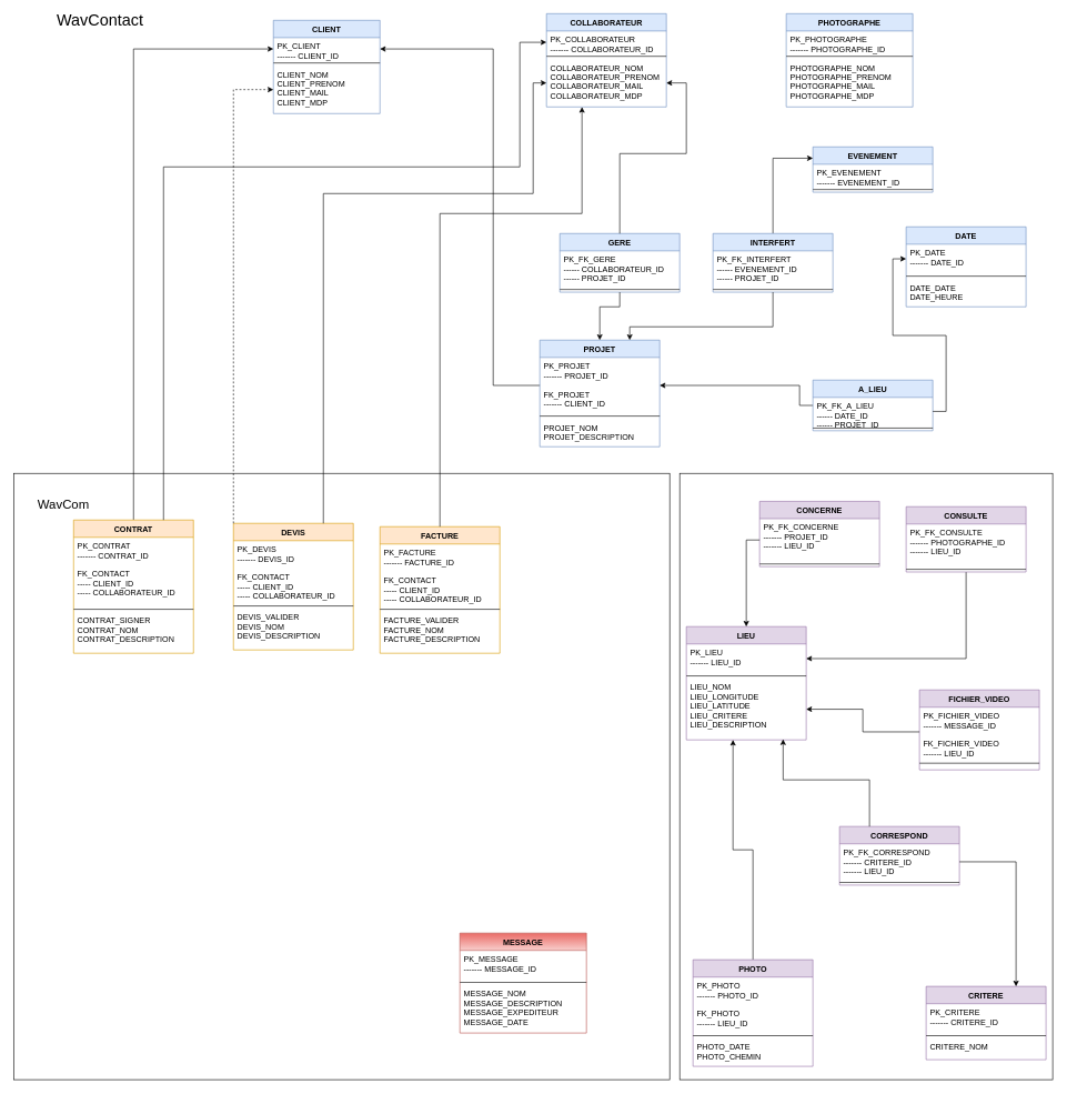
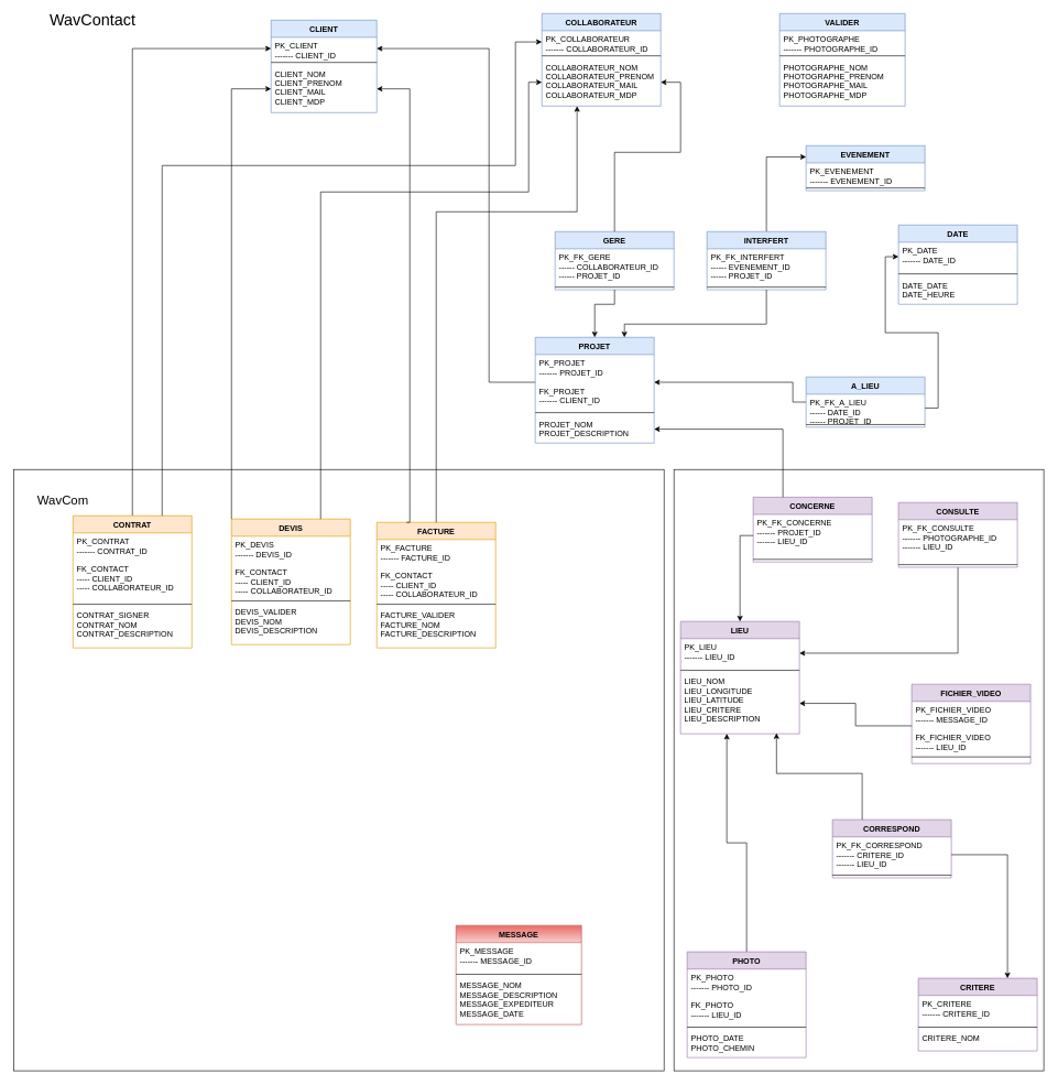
- <mxCell id="13" value="&lt;font style=&quot;font-size: 24px&quot;&gt;WavContact&lt;/font&gt;" style="text;html=1;strokeColor=none;fillColor=none;align=center;verticalAlign=middle;whiteSpace=wrap;rounded=0;shadow=0;fontColor=#000000;" parent="1" vertex="1"><mxGeometry x="60" y="20" width="180" height="20" as="geometry" /></mxCell>
+ <mxCell id="13" value="&lt;font style=&quot;font-size: 24px&quot;&gt;WavContact&lt;/font&gt;" style="text;html=1;strokeColor=none;fillColor=none;align=center;verticalAlign=middle;whiteSpace=wrap;rounded=0;shadow=0;fontColor=#000000;" parent="1" vertex="1"><mxGeometry x="50" y="20" width="180" height="20" as="geometry" /></mxCell>
- <mxCell id="60" value="PHOTOGRAPHE" style="swimlane;fontStyle=1;align=center;verticalAlign=top;childLayout=stackLayout;horizontal=1;startSize=26;horizontalStack=0;resizeParent=1;resizeParentMax=0;resizeLast=0;collapsible=1;marginBottom=0;fillColor=#dae8fc;strokeColor=#6c8ebf;" parent="1" vertex="1"><mxGeometry x="1180" y="20" width="190" height="140" as="geometry" /></mxCell>
+ <mxCell id="60" value="VALIDER" style="swimlane;fontStyle=1;align=center;verticalAlign=top;childLayout=stackLayout;horizontal=1;startSize=26;horizontalStack=0;resizeParent=1;resizeParentMax=0;resizeLast=0;collapsible=1;marginBottom=0;fillColor=#dae8fc;strokeColor=#6c8ebf;" parent="1" vertex="1"><mxGeometry x="1180" y="20" width="190" height="140" as="geometry" /></mxCell>
+ <mxCell id="94" value="" style="edgeStyle=orthogonalEdgeStyle;rounded=0;orthogonalLoop=1;jettySize=auto;html=1;fontColor=#9933FF;exitX=0.25;exitY=0;exitDx=0;exitDy=0;entryX=1;entryY=0.5;entryDx=0;entryDy=0;" parent="1" source="53" target="7" edge="1"><mxGeometry relative="1" as="geometry"><mxPoint x="685" y="1010" as="sourcePoint" /><mxPoint x="610" y="120" as="targetPoint" /><Array as="points"><mxPoint x="620" y="790" /><mxPoint x="620" y="134" /></Array></mxGeometry></mxCell>
- <mxCell id="93" value="" style="edgeStyle=orthogonalEdgeStyle;rounded=0;orthogonalLoop=1;jettySize=auto;html=1;fontColor=#9933FF;entryX=0;entryY=0.5;entryDx=0;entryDy=0;exitX=0;exitY=0;exitDx=0;exitDy=0;dashed=1;" parent="1" source="49" target="7" edge="1"><mxGeometry relative="1" as="geometry"><mxPoint x="570" y="790" as="sourcePoint" /><mxPoint x="720" y="153" as="targetPoint" /><Array as="points"><mxPoint x="350" y="134" /></Array></mxGeometry></mxCell>
+ <mxCell id="93" value="" style="edgeStyle=orthogonalEdgeStyle;rounded=0;orthogonalLoop=1;jettySize=auto;html=1;fontColor=#9933FF;entryX=0;entryY=0.5;entryDx=0;entryDy=0;exitX=0;exitY=0;exitDx=0;exitDy=0;" parent="1" source="49" target="7" edge="1"><mxGeometry relative="1" as="geometry"><mxPoint x="570" y="790" as="sourcePoint" /><mxPoint x="720" y="153" as="targetPoint" /><Array as="points"><mxPoint x="350" y="134" /></Array></mxGeometry></mxCell>
+ <mxCell id="76" value="" style="edgeStyle=orthogonalEdgeStyle;rounded=0;orthogonalLoop=1;jettySize=auto;html=1;entryX=1;entryY=0.5;entryDx=0;entryDy=0;exitX=0.25;exitY=0;exitDx=0;exitDy=0;" parent="1" source="73" target="31" edge="1"><mxGeometry relative="1" as="geometry" /></mxCell>
